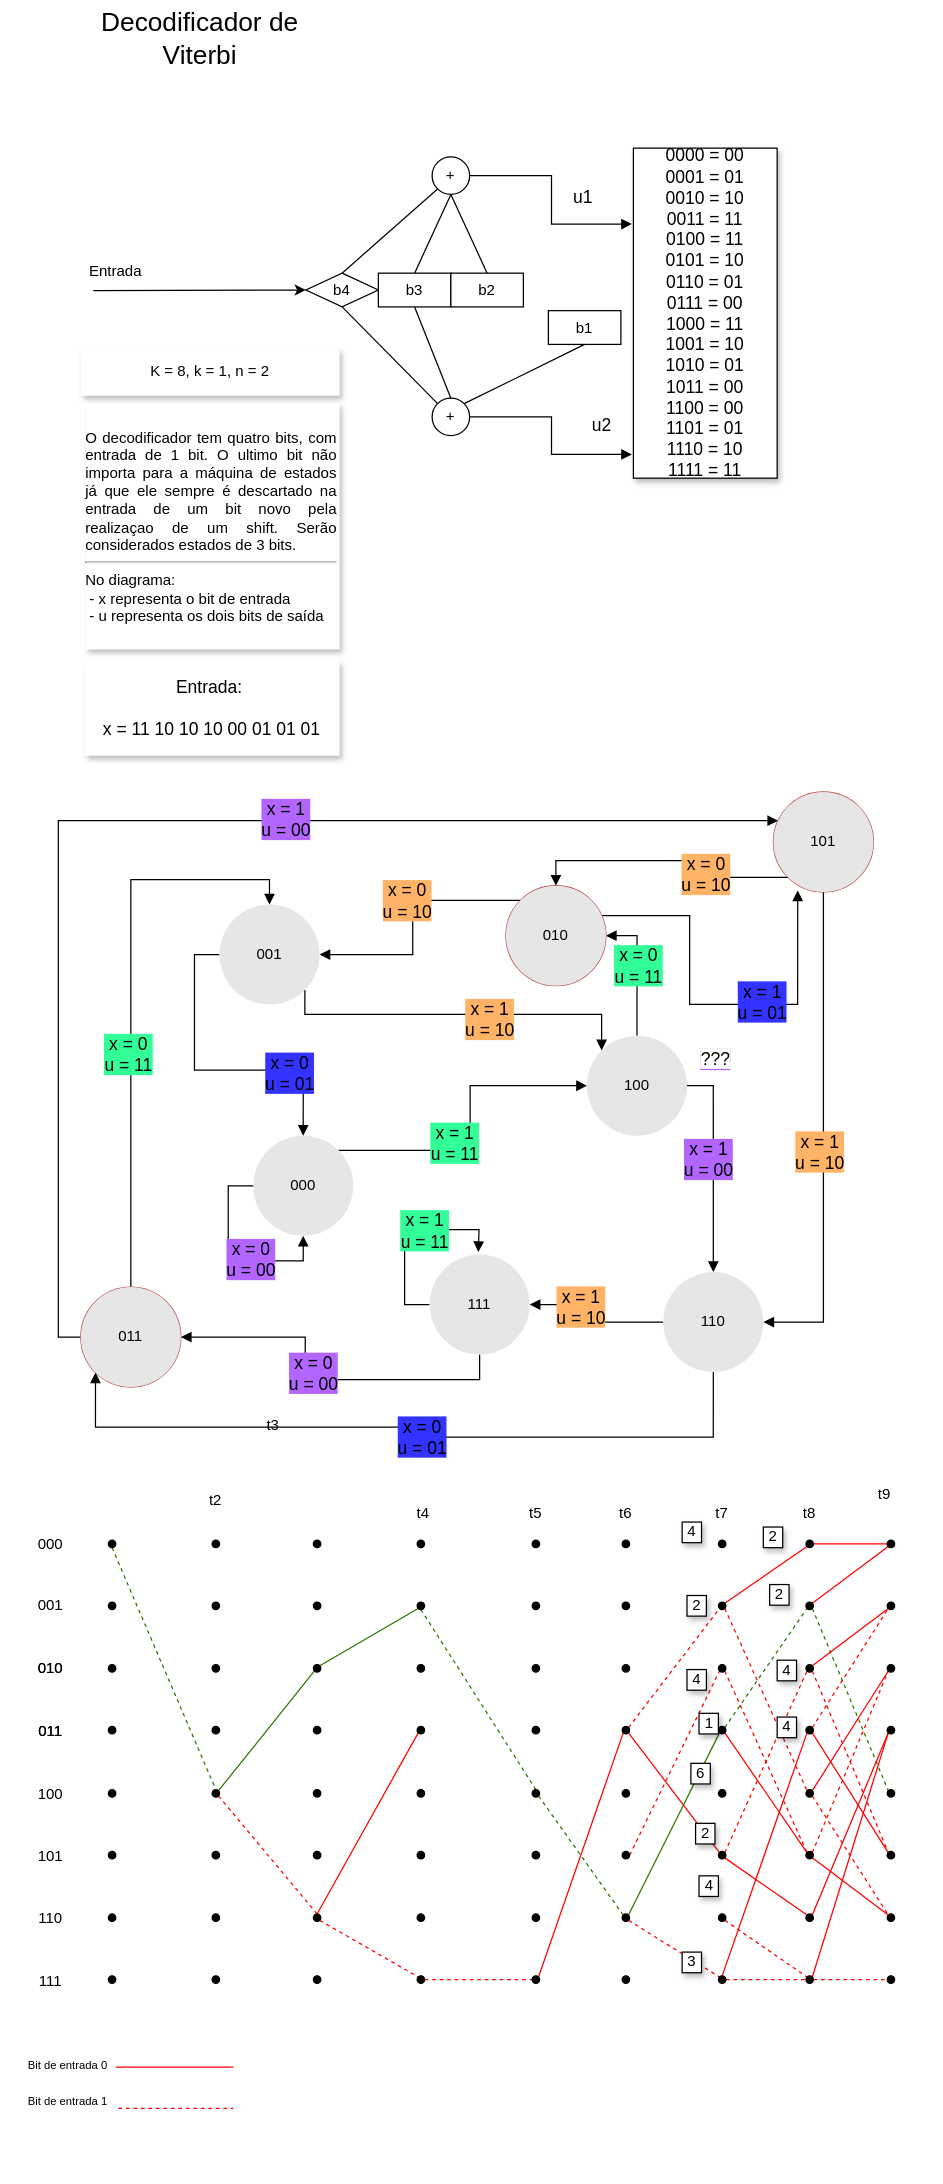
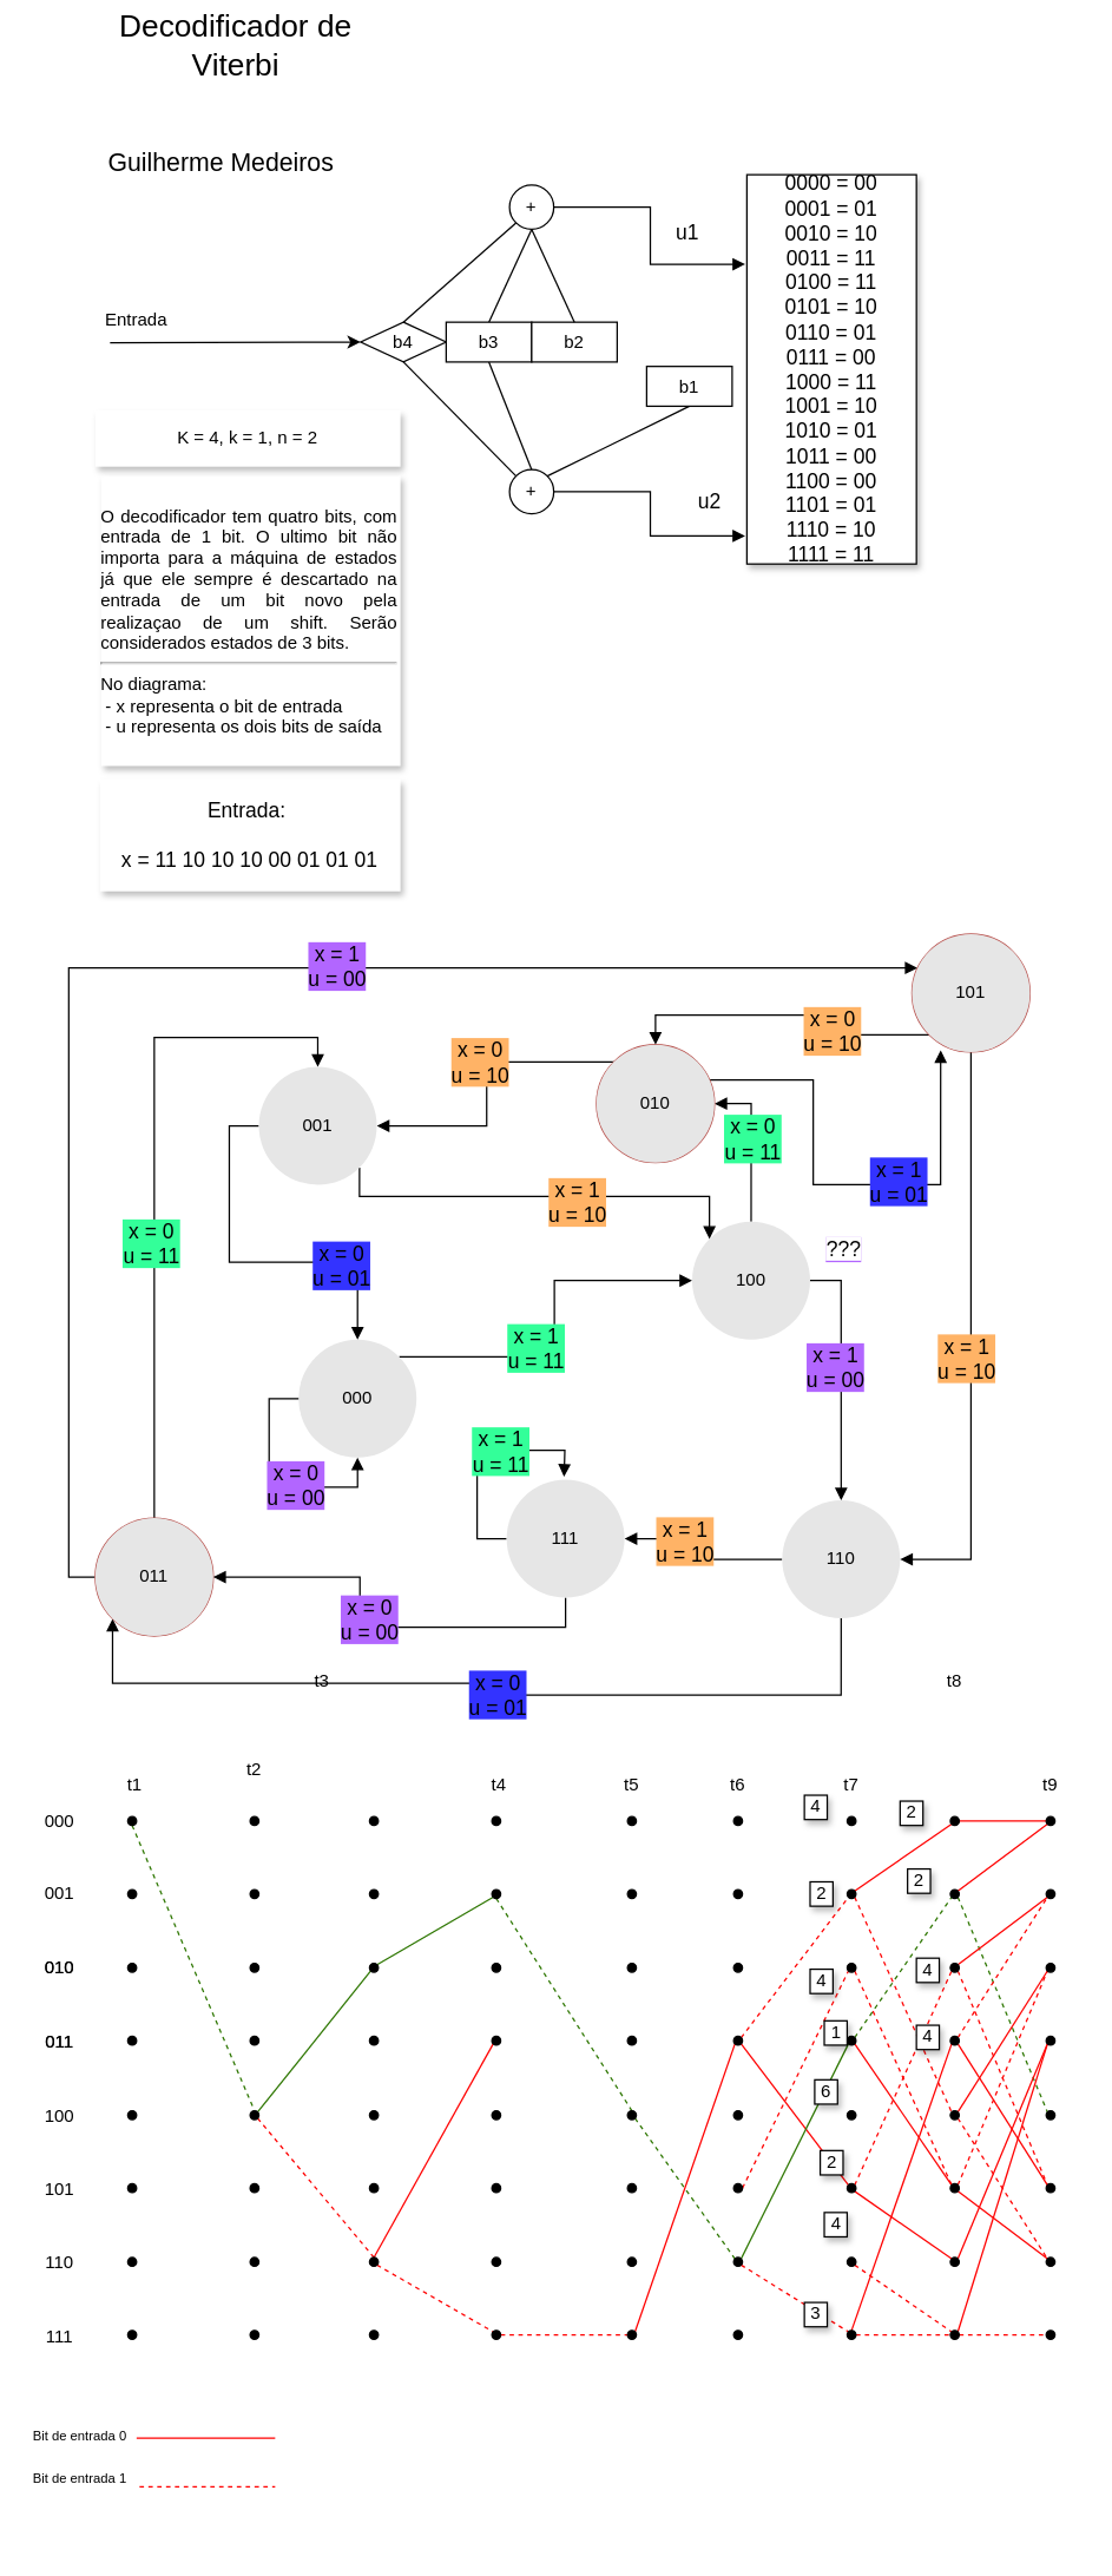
+ <mxCell id="202" value="&lt;font style=&quot;font-size: 17px&quot;&gt;Guilherme Medeiros&lt;/font&gt;" style="text;html=1;strokeColor=none;fillColor=none;align=left;verticalAlign=middle;whiteSpace=wrap;rounded=0;shadow=1;" parent="1" vertex="1"><mxGeometry x="71" y="93" width="221" height="36" as="geometry" /></mxCell>
- <mxCell id="22" value="&lt;span style=&quot;white-space: normal&quot;&gt;K = 8, k = 1,&amp;nbsp;&lt;/span&gt;&lt;span style=&quot;white-space: normal&quot;&gt;n = 2&lt;/span&gt;" style="rounded=0;whiteSpace=wrap;html=1;shadow=1;strokeColor=none;" parent="1" vertex="1"><mxGeometry x="64" y="278" width="207" height="38" as="geometry" /></mxCell>
+ <mxCell id="22" value="&lt;span style=&quot;white-space: normal&quot;&gt;K = 4, k = 1,&amp;nbsp;&lt;/span&gt;&lt;span style=&quot;white-space: normal&quot;&gt;n = 2&lt;/span&gt;" style="rounded=0;whiteSpace=wrap;html=1;shadow=1;strokeColor=none;" parent="1" vertex="1"><mxGeometry x="64" y="278" width="207" height="38" as="geometry" /></mxCell>
- <mxCell id="201" value="t9" style="text;html=1;strokeColor=none;fillColor=none;align=center;verticalAlign=middle;whiteSpace=wrap;rounded=0;" parent="1" vertex="1"><mxGeometry x="687" y="1185" width="40" height="20" as="geometry" /></mxCell>
+ <mxCell id="201" value="t9" style="text;html=1;strokeColor=none;fillColor=none;align=center;verticalAlign=middle;whiteSpace=wrap;rounded=0;" parent="1" vertex="1"><mxGeometry x="692" y="1200" width="40" height="20" as="geometry" /></mxCell>
+ <mxCell id="98" value="t1" style="text;html=1;strokeColor=none;fillColor=none;align=center;verticalAlign=middle;whiteSpace=wrap;rounded=0;" parent="1" vertex="1"><mxGeometry x="71" y="1200" width="40" height="20" as="geometry" /></mxCell>
- <mxCell id="192" value="t8" style="text;html=1;strokeColor=none;fillColor=none;align=center;verticalAlign=middle;whiteSpace=wrap;rounded=0;" parent="1" vertex="1"><mxGeometry x="627" y="1200" width="40" height="20" as="geometry" /></mxCell>
+ <mxCell id="192" value="t8" style="text;html=1;strokeColor=none;fillColor=none;align=center;verticalAlign=middle;whiteSpace=wrap;rounded=0;" parent="1" vertex="1"><mxGeometry x="627" y="1130" width="40" height="20" as="geometry" /></mxCell>
